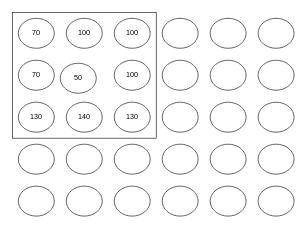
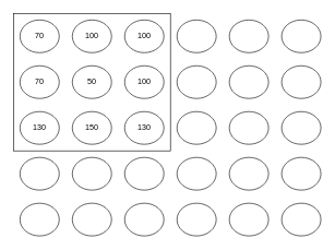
- <mxCell id="10" value="50" style="ellipse;whiteSpace=wrap;html=1;" vertex="1" parent="1"><mxGeometry x="100" y="105" width="60" height="50" as="geometry" /></mxCell>
+ <mxCell id="10" value="50" style="ellipse;whiteSpace=wrap;html=1;" vertex="1" parent="1"><mxGeometry x="110" y="100" width="60" height="50" as="geometry" /></mxCell>
- <mxCell id="16" value="140" style="ellipse;whiteSpace=wrap;html=1;" vertex="1" parent="1"><mxGeometry x="110" y="170" width="60" height="50" as="geometry" /></mxCell>
+ <mxCell id="16" value="150" style="ellipse;whiteSpace=wrap;html=1;" vertex="1" parent="1"><mxGeometry x="110" y="170" width="60" height="50" as="geometry" /></mxCell>
